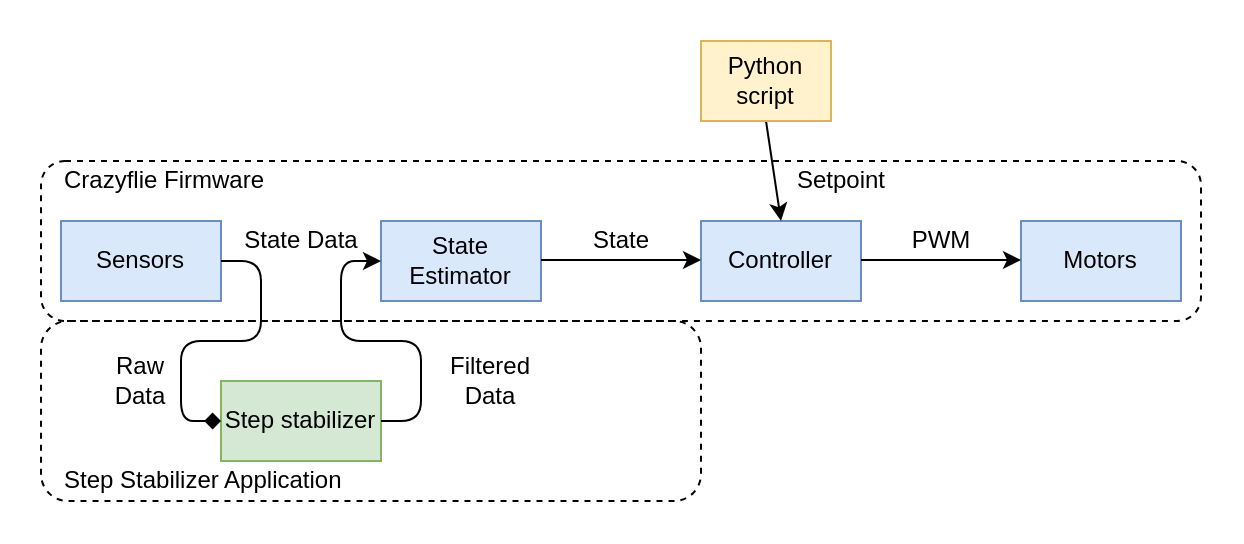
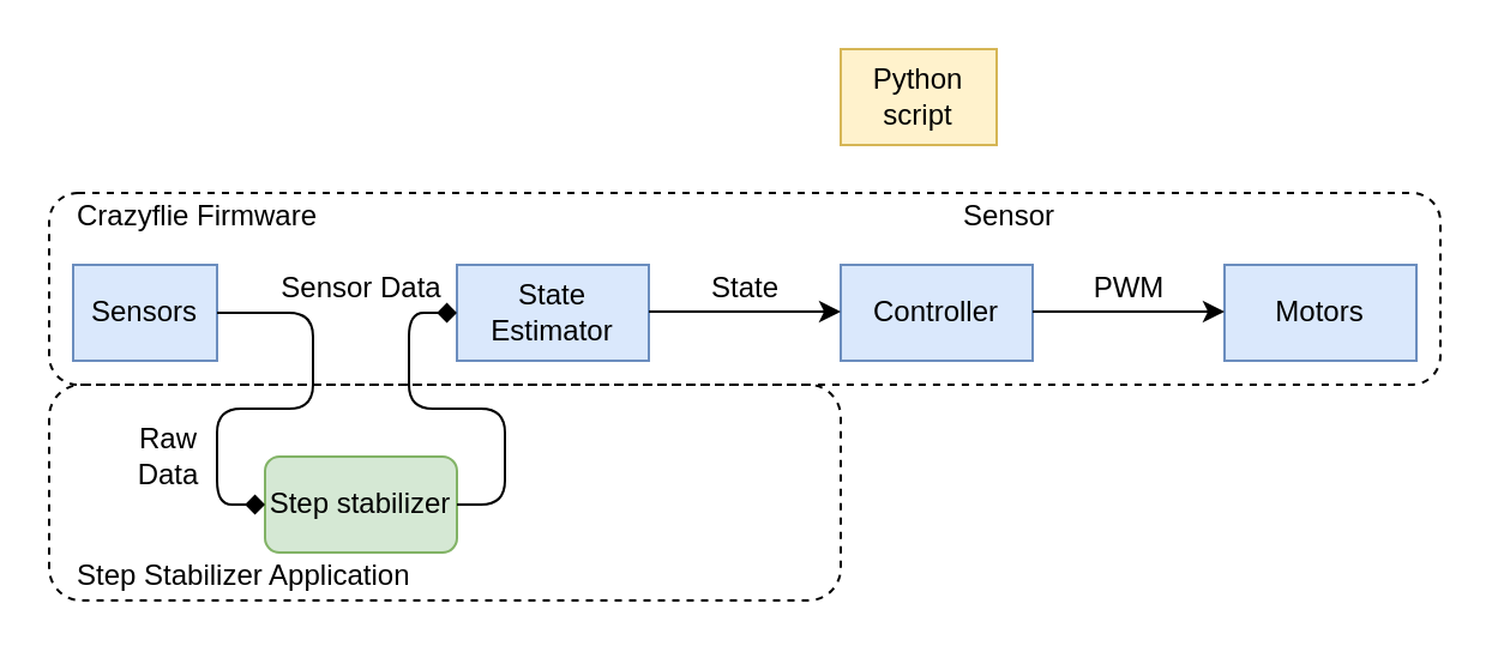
- <mxCell id="10" value="" style="endArrow=classic;html=1;exitX=0.5;exitY=1;exitDx=0;exitDy=0;entryX=0.5;entryY=0;entryDx=0;entryDy=0;" edge="1" parent="1" source="16" target="6"><mxGeometry width="50" height="50" relative="1" as="geometry"><mxPoint x="390" y="70" as="sourcePoint" /><mxPoint x="220" y="160" as="targetPoint" /></mxGeometry></mxCell>
- <mxCell id="13" value="Setpoint" style="text;html=1;align=center;verticalAlign=middle;resizable=0;points=[];autosize=1;" vertex="1" parent="1"><mxGeometry x="390" y="80" width="60" height="20" as="geometry" /></mxCell>
+ <mxCell id="13" value="Sensor" style="text;html=1;align=center;verticalAlign=middle;resizable=0;points=[];autosize=1;" vertex="1" parent="1"><mxGeometry x="390" y="80" width="60" height="20" as="geometry" /></mxCell>
- <mxCell id="11" value="State Data" style="text;html=1;align=center;verticalAlign=middle;resizable=0;points=[];autosize=1;" vertex="1" parent="1"><mxGeometry x="110" y="110" width="80" height="20" as="geometry" /></mxCell>
+ <mxCell id="11" value="Sensor Data" style="text;html=1;align=center;verticalAlign=middle;resizable=0;points=[];autosize=1;" vertex="1" parent="1"><mxGeometry x="110" y="110" width="80" height="20" as="geometry" /></mxCell>
- <mxCell id="4" value="Sensors" style="rounded=0;whiteSpace=wrap;html=1;fillColor=#dae8fc;strokeColor=#6c8ebf;" vertex="1" parent="1"><mxGeometry x="30" y="110" width="80" height="40" as="geometry" /></mxCell>
+ <mxCell id="4" value="Sensors" style="rounded=0;whiteSpace=wrap;html=1;fillColor=#dae8fc;strokeColor=#6c8ebf;" vertex="1" parent="1"><mxGeometry x="30" y="110" width="60" height="40" as="geometry" /></mxCell>
- <mxCell id="19" value="" style="endArrow=classic;html=1;exitX=1;exitY=0.5;exitDx=0;exitDy=0;entryX=0;entryY=0.5;entryDx=0;entryDy=0;" edge="1" parent="1" source="17" target="5"><mxGeometry width="50" height="50" relative="1" as="geometry"><mxPoint x="-110" y="270" as="sourcePoint" /><mxPoint x="-60" y="220" as="targetPoint" /><Array as="points"><mxPoint x="210" y="210" /><mxPoint x="210" y="170" /><mxPoint x="170" y="170" /><mxPoint x="170" y="130" /></Array></mxGeometry></mxCell>
+ <mxCell id="19" value="" style="endArrow=diamond;html=1;exitX=1;exitY=0.5;exitDx=0;exitDy=0;entryX=0;entryY=0.5;entryDx=0;entryDy=0;" edge="1" parent="1" source="17" target="5"><mxGeometry width="50" height="50" relative="1" as="geometry"><mxPoint x="-110" y="270" as="sourcePoint" /><mxPoint x="-60" y="220" as="targetPoint" /><Array as="points"><mxPoint x="210" y="210" /><mxPoint x="210" y="170" /><mxPoint x="170" y="170" /><mxPoint x="170" y="130" /></Array></mxGeometry></mxCell>
- <mxCell id="21" value="Filtered Data" style="text;html=1;strokeColor=none;fillColor=none;align=center;verticalAlign=middle;whiteSpace=wrap;rounded=0;" vertex="1" parent="1"><mxGeometry x="220" y="180" width="50" height="20" as="geometry" /></mxCell>
- <mxCell id="17" value="Step stabilizer" style="rounded=0;whiteSpace=wrap;html=1;fillColor=#d5e8d4;strokeColor=#82b366;" vertex="1" parent="1"><mxGeometry x="110" y="190" width="80" height="40" as="geometry" /></mxCell>
+ <mxCell id="17" value="Step stabilizer" style="whiteSpace=wrap;html=1;fillColor=#d5e8d4;strokeColor=#82b366;rounded=1;" vertex="1" parent="1"><mxGeometry x="110" y="190" width="80" height="40" as="geometry" /></mxCell>
